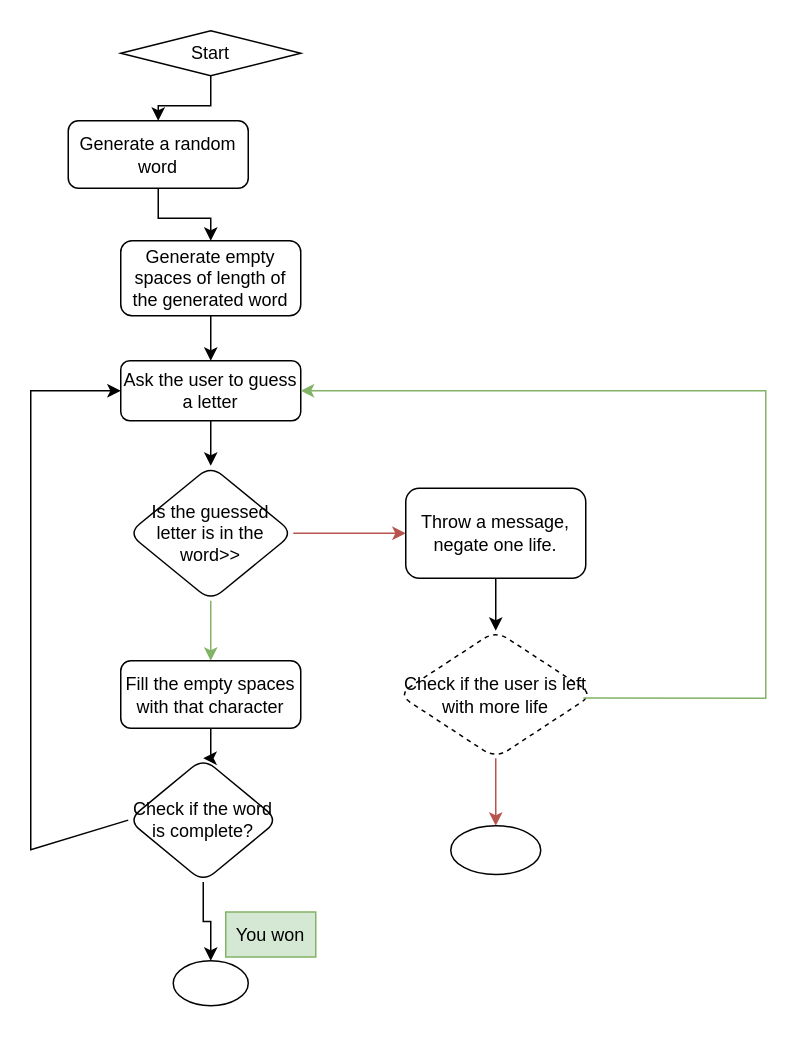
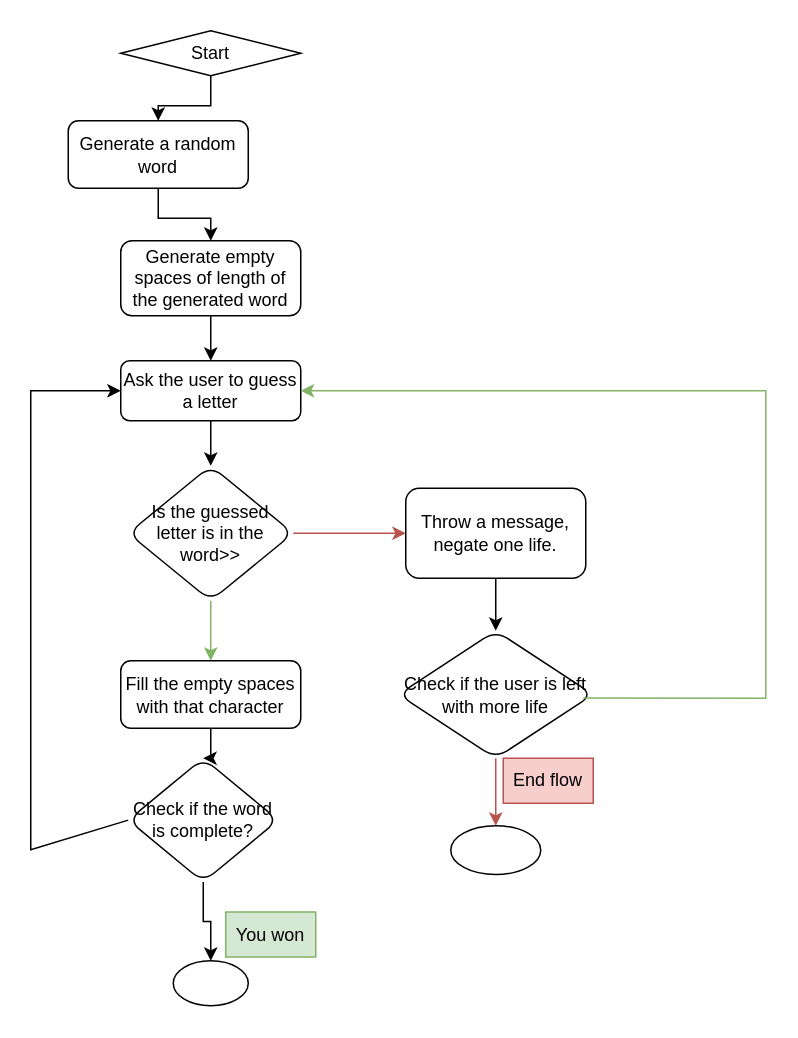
- <mxCell id="18" value="Check if the user is left with more life" style="rhombus;whiteSpace=wrap;html=1;rounded=1;dashed=1;" vertex="1" parent="1"><mxGeometry x="265" y="420" width="130" height="85" as="geometry" /></mxCell>
+ <mxCell id="18" value="Check if the user is left with more life" style="rhombus;whiteSpace=wrap;html=1;rounded=1;" vertex="1" parent="1"><mxGeometry x="265" y="420" width="130" height="85" as="geometry" /></mxCell>
+ <mxCell id="21" value="End flow" style="text;html=1;align=center;verticalAlign=middle;whiteSpace=wrap;rounded=0;fillColor=#f8cecc;strokeColor=#b85450;" vertex="1" parent="1"><mxGeometry x="335" y="505" width="60" height="30" as="geometry" /></mxCell>
